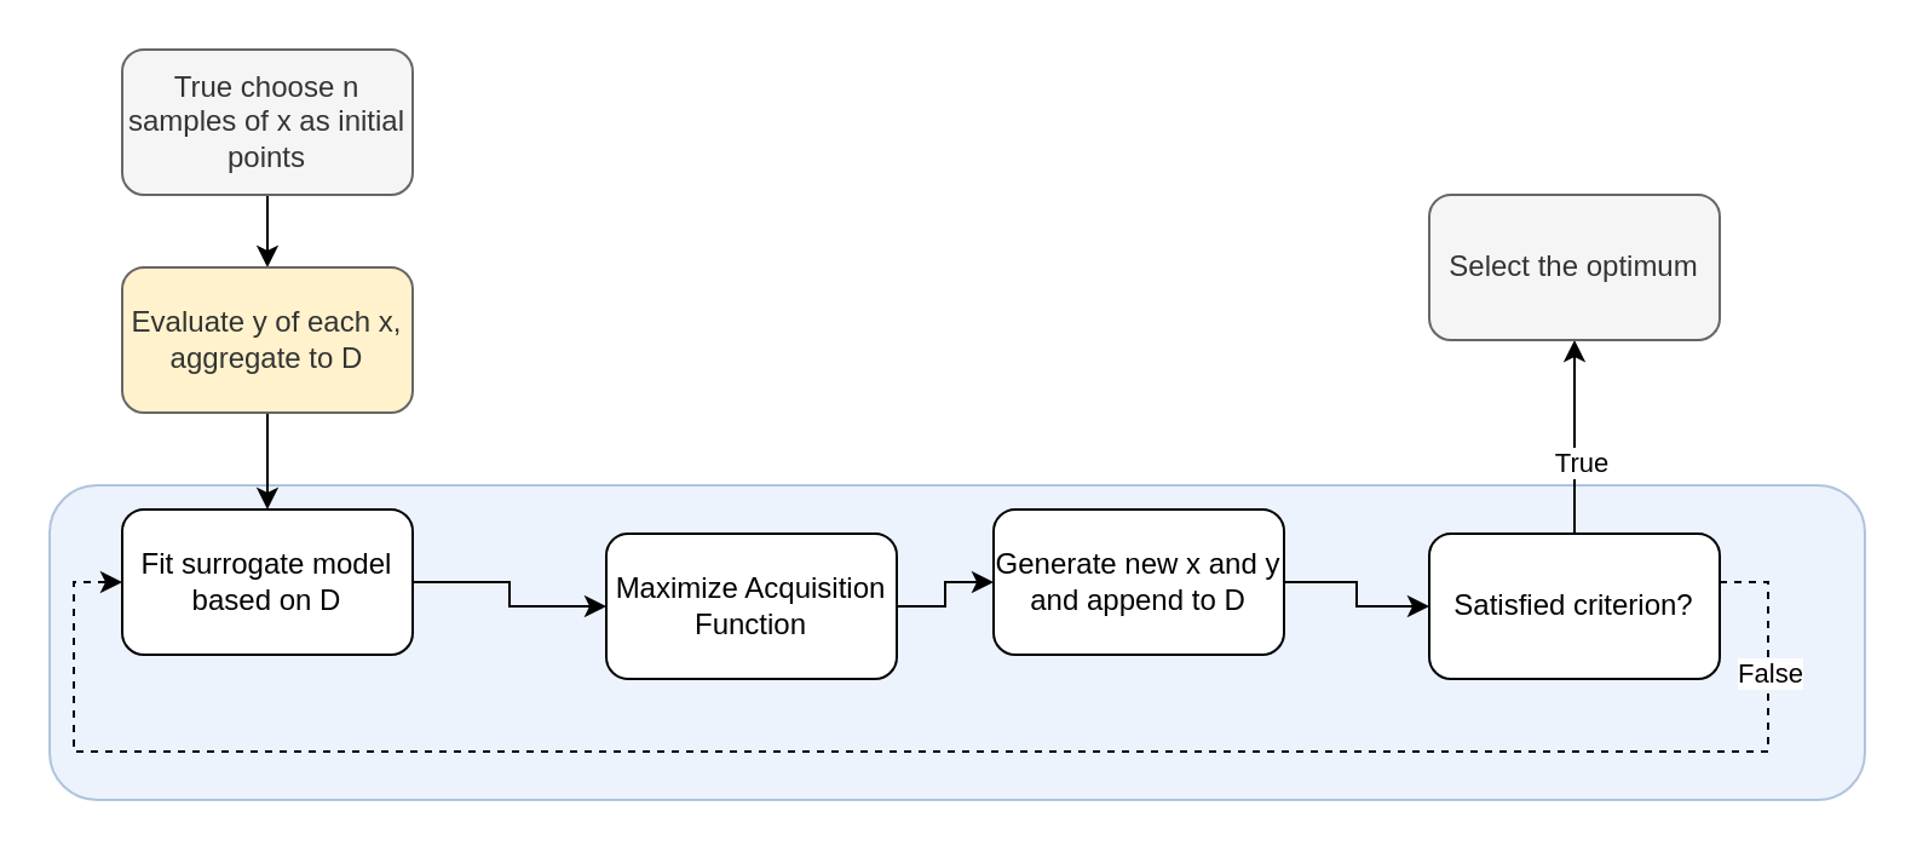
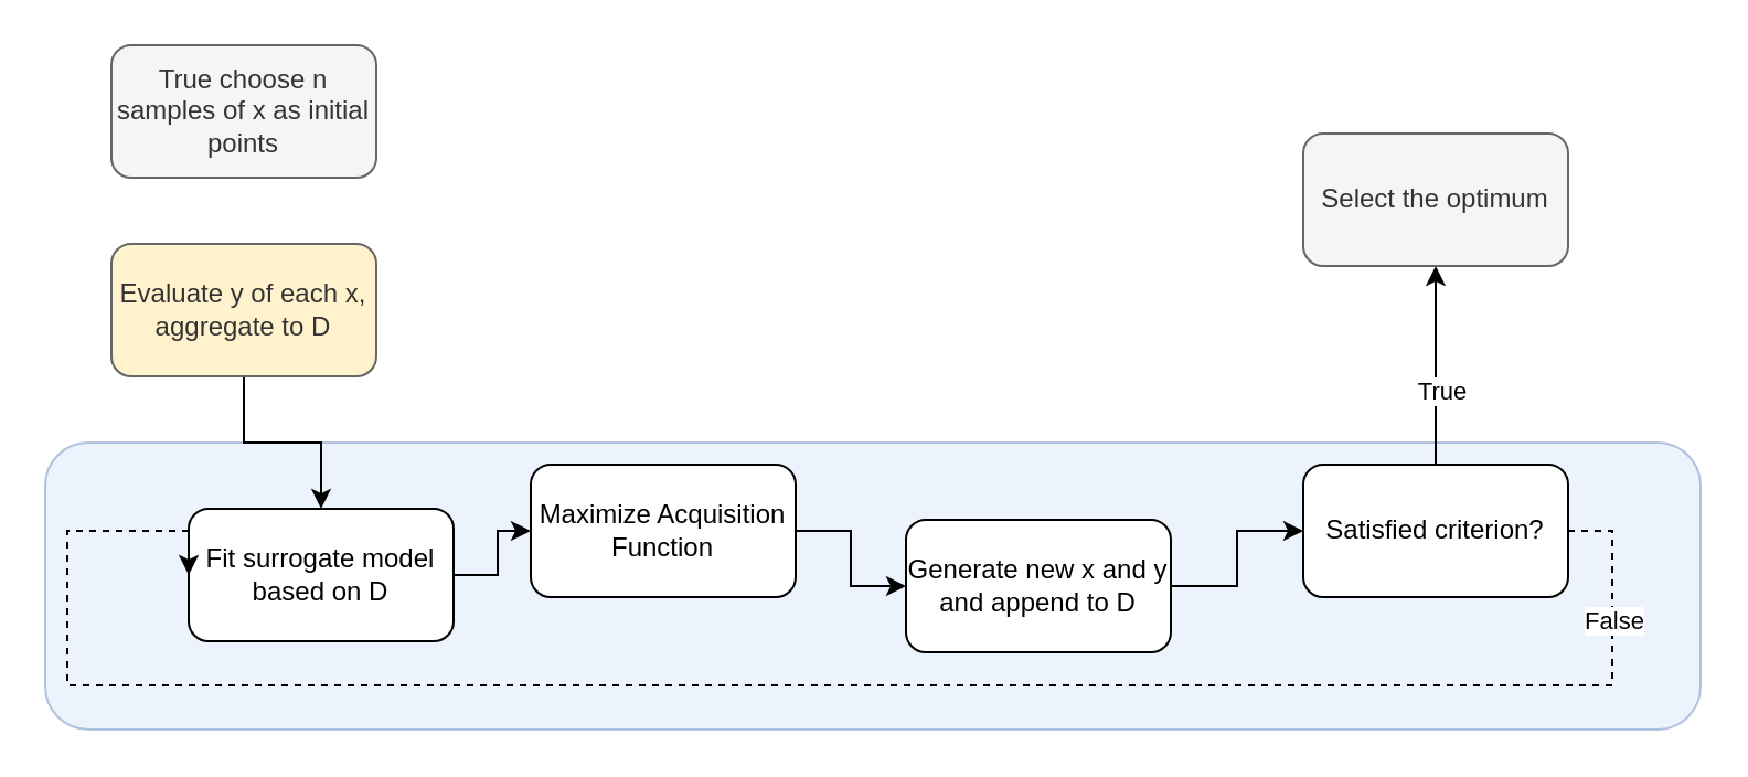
- <mxCell id="3" value="" style="edgeStyle=orthogonalEdgeStyle;rounded=0;orthogonalLoop=1;jettySize=auto;html=1;" edge="1" parent="1" source="4" target="6"><mxGeometry relative="1" as="geometry" /></mxCell>
- <mxCell id="18" value="Select the optimum" style="rounded=1;whiteSpace=wrap;html=1;fillColor=#f5f5f5;fontColor=#333333;strokeColor=#666666;" vertex="1" parent="1"><mxGeometry x="590" y="80" width="120" height="60" as="geometry" /></mxCell>
+ <mxCell id="18" value="Select the optimum" style="rounded=1;whiteSpace=wrap;html=1;fillColor=#f5f5f5;fontColor=#333333;strokeColor=#666666;" vertex="1" parent="1"><mxGeometry x="590" y="60" width="120" height="60" as="geometry" /></mxCell>
- <mxCell id="8" value="Fit surrogate model based on D" style="rounded=1;whiteSpace=wrap;html=1;" vertex="1" parent="1"><mxGeometry x="50" y="210" width="120" height="60" as="geometry" /></mxCell>
+ <mxCell id="8" value="Fit surrogate model based on D" style="rounded=1;whiteSpace=wrap;html=1;" vertex="1" parent="1"><mxGeometry x="85" y="230" width="120" height="60" as="geometry" /></mxCell>
- <mxCell id="12" value="Generate new x and y and append to D" style="rounded=1;whiteSpace=wrap;html=1;" vertex="1" parent="1"><mxGeometry x="410" y="210" width="120" height="60" as="geometry" /></mxCell>
+ <mxCell id="12" value="Generate new x and y and append to D" style="rounded=1;whiteSpace=wrap;html=1;" vertex="1" parent="1"><mxGeometry x="410" y="235" width="120" height="60" as="geometry" /></mxCell>
- <mxCell id="10" value="Maximize Acquisition Function" style="rounded=1;whiteSpace=wrap;html=1;" vertex="1" parent="1"><mxGeometry x="250" y="220" width="120" height="60" as="geometry" /></mxCell>
+ <mxCell id="10" value="Maximize Acquisition Function" style="rounded=1;whiteSpace=wrap;html=1;" vertex="1" parent="1"><mxGeometry x="240" y="210" width="120" height="60" as="geometry" /></mxCell>
- <mxCell id="17" value="Satisfied criterion?" style="rounded=1;whiteSpace=wrap;html=1;" vertex="1" parent="1"><mxGeometry x="590" y="220" width="120" height="60" as="geometry" /></mxCell>
+ <mxCell id="17" value="Satisfied criterion?" style="rounded=1;whiteSpace=wrap;html=1;" vertex="1" parent="1"><mxGeometry x="590" y="210" width="120" height="60" as="geometry" /></mxCell>
